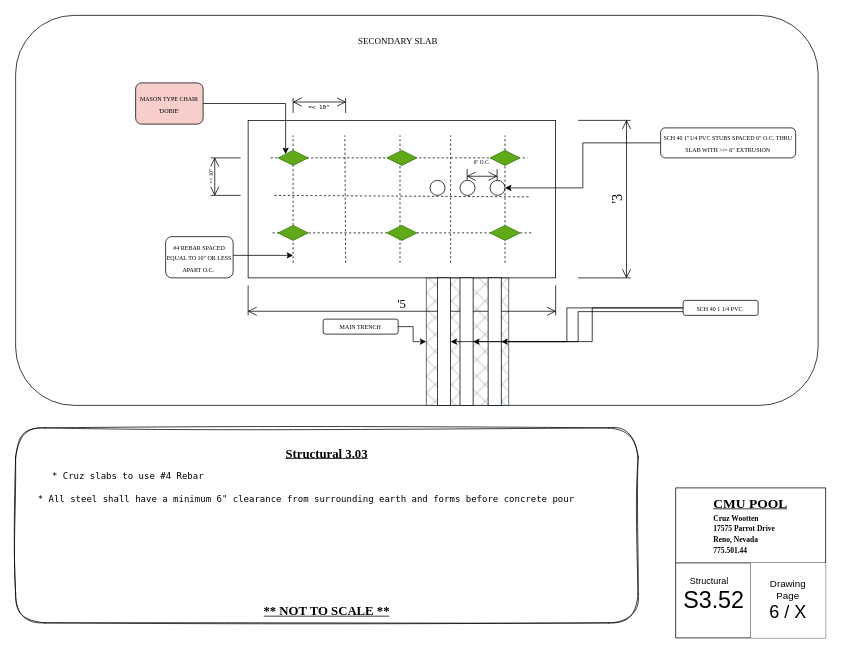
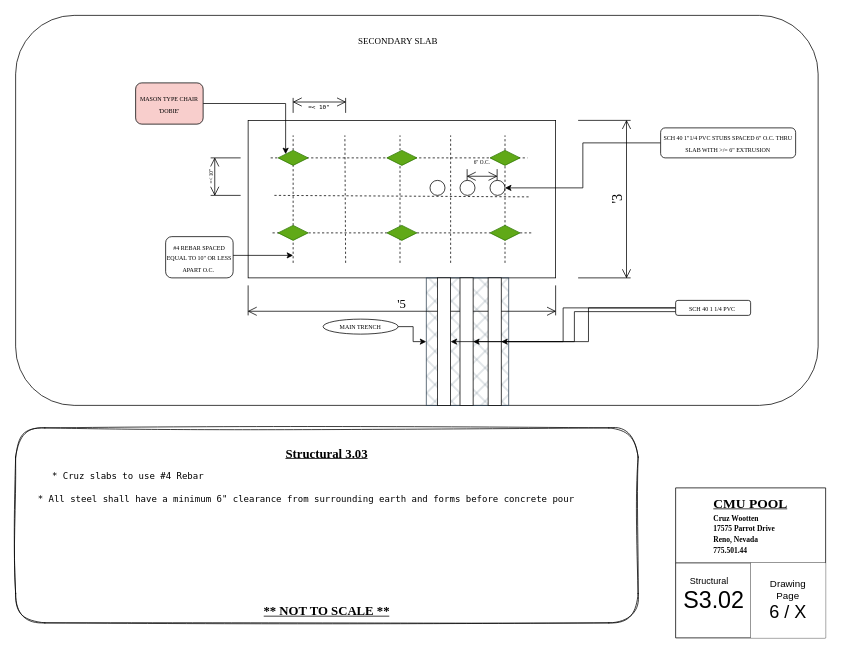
- <mxCell id="56" value="&lt;font style=&quot;font-size: 8px;&quot; face=&quot;Lucida Console&quot;&gt;SCH 40 1 1/4 PVC&amp;nbsp;&lt;/font&gt;" style="rounded=1;whiteSpace=wrap;html=1;" vertex="1" parent="1"><mxGeometry x="910" y="400" width="100" height="20" as="geometry" /></mxCell>
+ <mxCell id="56" value="&lt;font style=&quot;font-size: 8px;&quot; face=&quot;Lucida Console&quot;&gt;SCH 40 1 1/4 PVC&amp;nbsp;&lt;/font&gt;" style="rounded=1;whiteSpace=wrap;html=1;" vertex="1" parent="1"><mxGeometry x="900" y="400" width="100" height="20" as="geometry" /></mxCell>
- <mxCell id="58" value="&lt;font face=&quot;Lucida Console&quot;&gt;&lt;span style=&quot;font-size: 8px;&quot;&gt;MAIN TRENCH&lt;/span&gt;&lt;/font&gt;" style="rounded=1;whiteSpace=wrap;html=1;" vertex="1" parent="1"><mxGeometry x="430" y="425" width="100" height="20" as="geometry" /></mxCell>
+ <mxCell id="58" value="&lt;font face=&quot;Lucida Console&quot;&gt;&lt;span style=&quot;font-size: 8px;&quot;&gt;MAIN TRENCH&lt;/span&gt;&lt;/font&gt;" style="ellipse;whiteSpace=wrap;html=1;" vertex="1" parent="1"><mxGeometry x="430" y="425" width="100" height="20" as="geometry" /></mxCell>
- <mxCell id="7" value="&lt;font style=&quot;font-size: 31px;&quot;&gt;&amp;nbsp;S3.52&lt;/font&gt;" style="text;html=1;align=left;verticalAlign=middle;whiteSpace=wrap;rounded=0;" parent="6" vertex="1"><mxGeometry y="100" width="200" height="100" as="geometry" /></mxCell>
+ <mxCell id="7" value="&lt;font style=&quot;font-size: 31px;&quot;&gt;&amp;nbsp;S3.02&lt;/font&gt;" style="text;html=1;align=left;verticalAlign=middle;whiteSpace=wrap;rounded=0;" parent="6" vertex="1"><mxGeometry y="100" width="200" height="100" as="geometry" /></mxCell>
